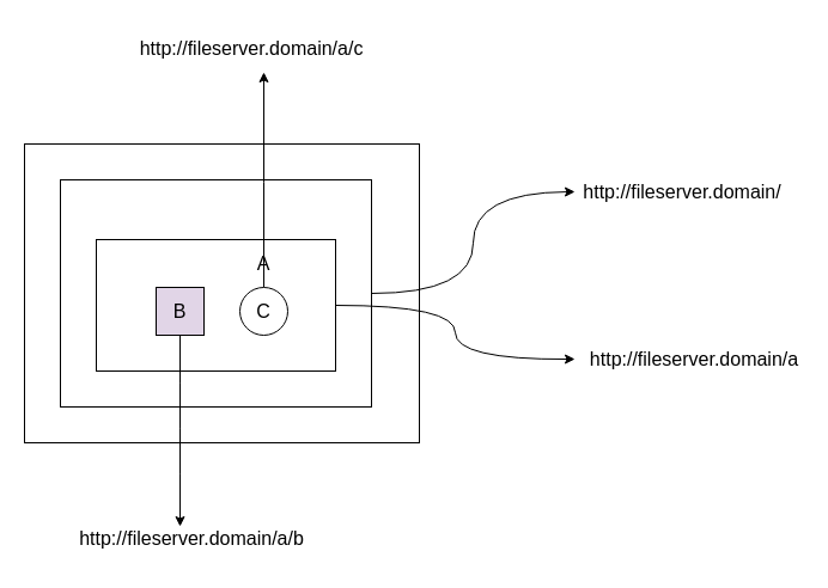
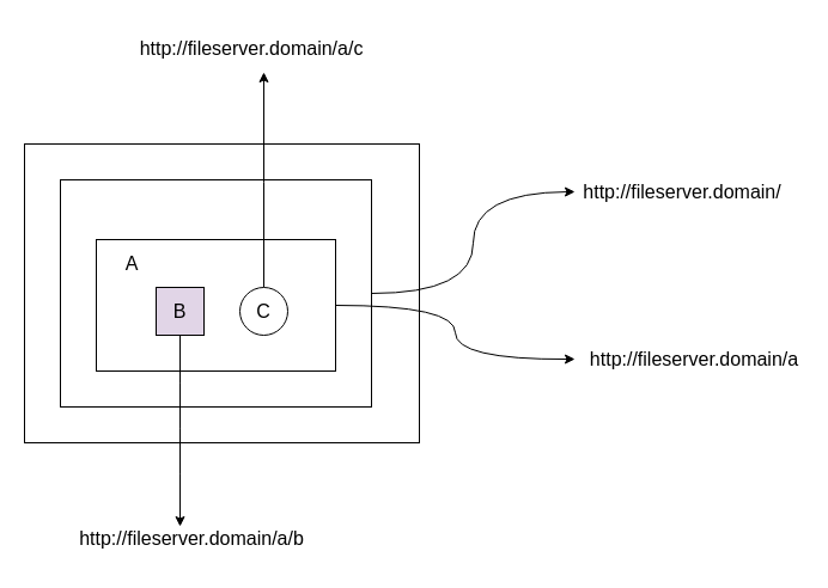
- <mxCell id="7" value="A" style="text;html=1;strokeColor=none;fillColor=none;align=center;verticalAlign=middle;whiteSpace=wrap;rounded=0;fontSize=16;" vertex="1" parent="1"><mxGeometry x="200" y="210" width="40" height="20" as="geometry" /></mxCell>
+ <mxCell id="7" value="A" style="text;html=1;strokeColor=none;fillColor=none;align=center;verticalAlign=middle;whiteSpace=wrap;rounded=0;fontSize=16;" vertex="1" parent="1"><mxGeometry x="90" y="210" width="40" height="20" as="geometry" /></mxCell>
